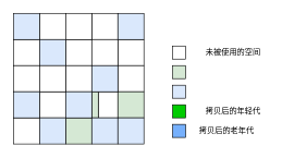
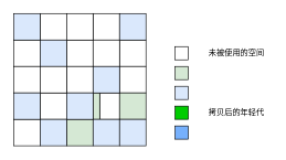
- <mxCell id="33" value="拷贝后的老年代" style="text;html=1;strokeColor=none;fillColor=none;align=center;verticalAlign=middle;whiteSpace=wrap;rounded=0;" parent="1" vertex="1"><mxGeometry x="294" y="190" width="106" height="20" as="geometry" /></mxCell>
